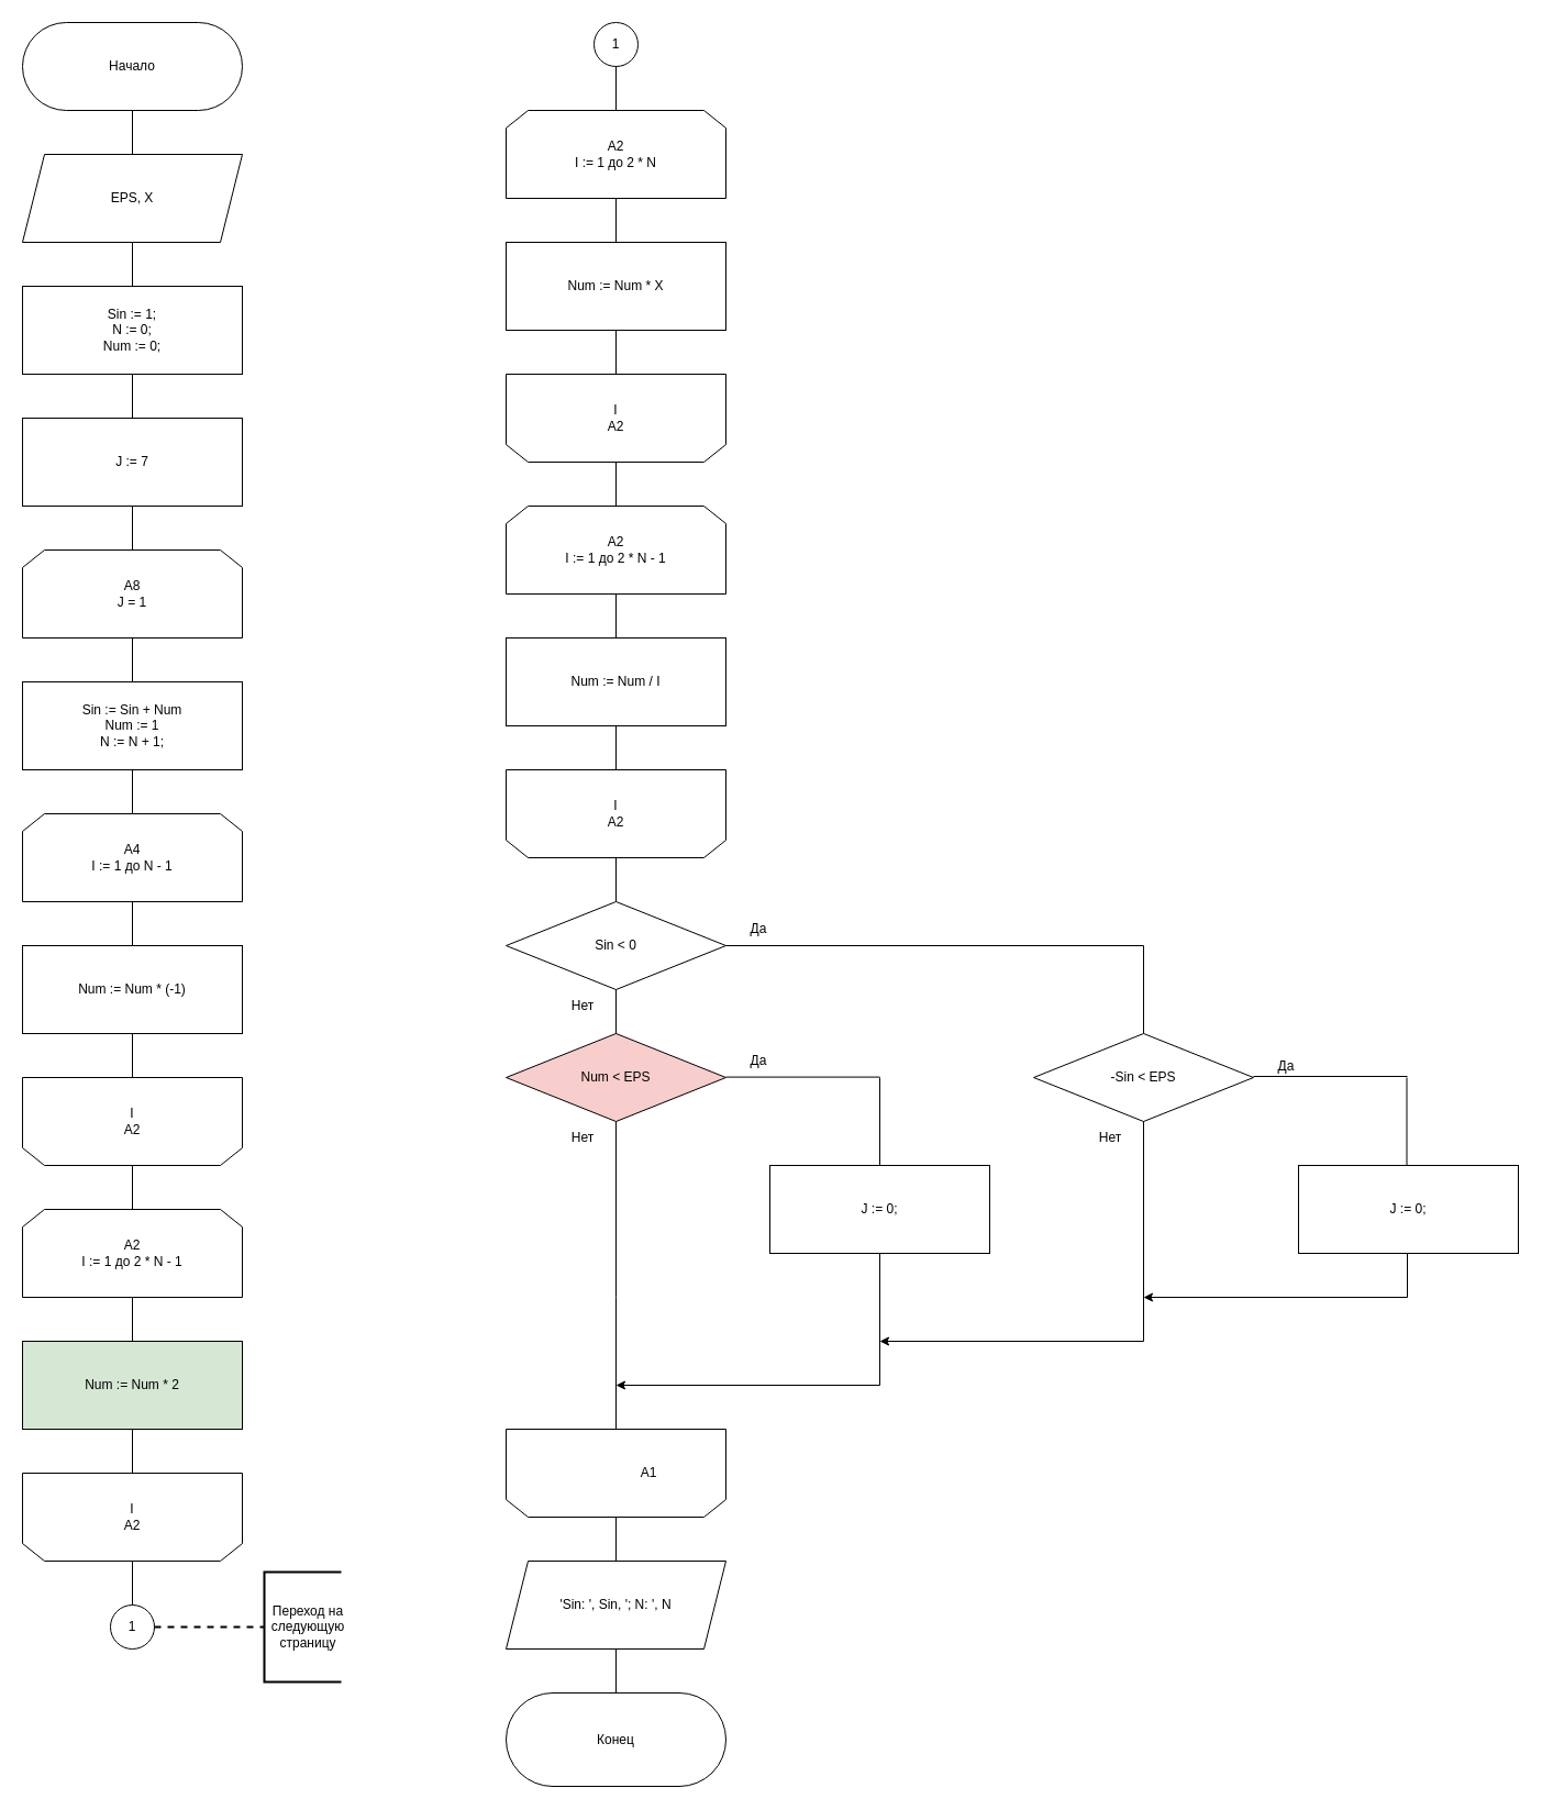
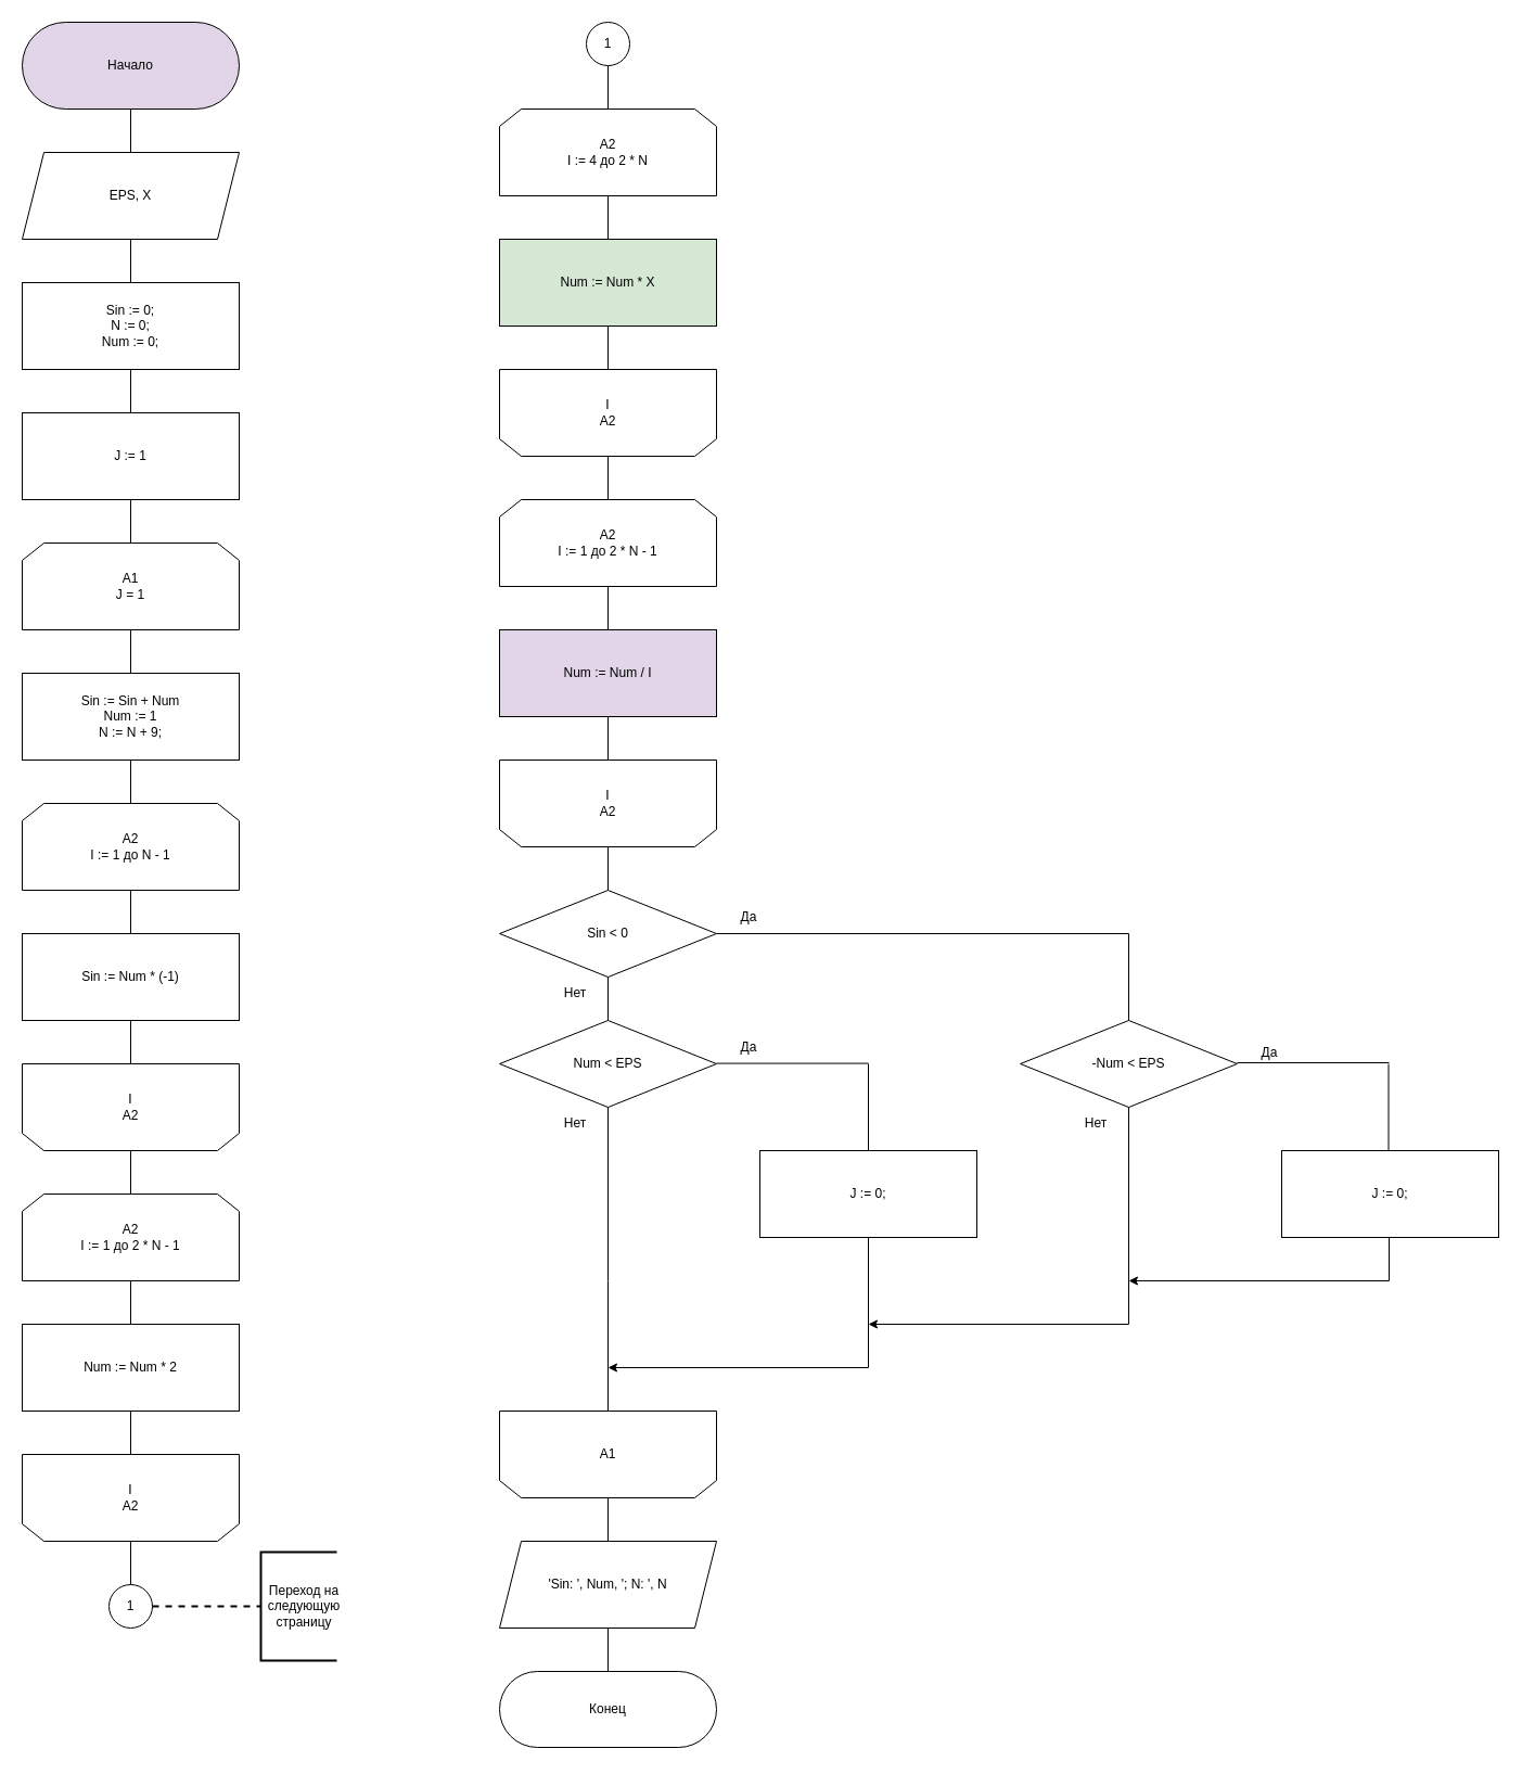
- <mxCell id="2" value="Начало" style="rounded=1;whiteSpace=wrap;html=1;arcSize=50;" parent="1" vertex="1"><mxGeometry x="20" y="20" width="200" height="80" as="geometry" /></mxCell>
+ <mxCell id="2" value="Начало" style="rounded=1;whiteSpace=wrap;html=1;arcSize=50;fillColor=#e1d5e7;" parent="1" vertex="1"><mxGeometry x="20" y="20" width="200" height="80" as="geometry" /></mxCell>
- <mxCell id="53" value="A2&lt;br&gt;I := 1 до&amp;nbsp;2 * N" style="shape=loopLimit;whiteSpace=wrap;html=1;" parent="1" vertex="1"><mxGeometry x="460" y="100" width="200" height="80" as="geometry" /></mxCell>
+ <mxCell id="53" value="A2&lt;br&gt;I := 4 до&amp;nbsp;2 * N" style="shape=loopLimit;whiteSpace=wrap;html=1;" parent="1" vertex="1"><mxGeometry x="460" y="100" width="200" height="80" as="geometry" /></mxCell>
- <mxCell id="54" value="Num := Num * X" style="rounded=0;whiteSpace=wrap;html=1;" parent="1" vertex="1"><mxGeometry x="460" y="220" width="200" height="80" as="geometry" /></mxCell>
+ <mxCell id="54" value="Num := Num * X" style="rounded=0;whiteSpace=wrap;html=1;fillColor=#d5e8d4;" parent="1" vertex="1"><mxGeometry x="460" y="220" width="200" height="80" as="geometry" /></mxCell>
- <mxCell id="5" value="&lt;div&gt;Sin := 1;&lt;/div&gt;&lt;div&gt;&lt;span style=&quot;background-color: initial;&quot;&gt;N := 0;&lt;/span&gt;&lt;/div&gt;&lt;div&gt;Num := 0;&lt;/div&gt;" style="rounded=0;whiteSpace=wrap;html=1;align=center;" parent="1" vertex="1"><mxGeometry x="20" y="260" width="200" height="80" as="geometry" /></mxCell>
+ <mxCell id="5" value="&lt;div&gt;Sin := 0;&lt;/div&gt;&lt;div&gt;&lt;span style=&quot;background-color: initial;&quot;&gt;N := 0;&lt;/span&gt;&lt;/div&gt;&lt;div&gt;Num := 0;&lt;/div&gt;" style="rounded=0;whiteSpace=wrap;html=1;align=center;" parent="1" vertex="1"><mxGeometry x="20" y="260" width="200" height="80" as="geometry" /></mxCell>
- <mxCell id="8" value="J := 7" style="rounded=0;whiteSpace=wrap;html=1;" parent="1" vertex="1"><mxGeometry x="20" y="380" width="200" height="80" as="geometry" /></mxCell>
+ <mxCell id="8" value="J := 1" style="rounded=0;whiteSpace=wrap;html=1;" parent="1" vertex="1"><mxGeometry x="20" y="380" width="200" height="80" as="geometry" /></mxCell>
- <mxCell id="11" value="A8&lt;br&gt;J = 1" style="shape=loopLimit;whiteSpace=wrap;html=1;" parent="1" vertex="1"><mxGeometry x="20" y="500" width="200" height="80" as="geometry" /></mxCell>
+ <mxCell id="11" value="A1&lt;br&gt;J = 1" style="shape=loopLimit;whiteSpace=wrap;html=1;" parent="1" vertex="1"><mxGeometry x="20" y="500" width="200" height="80" as="geometry" /></mxCell>
- <mxCell id="61" value="Num := Num / I" style="rounded=0;whiteSpace=wrap;html=1;" parent="1" vertex="1"><mxGeometry x="460" y="580" width="200" height="80" as="geometry" /></mxCell>
+ <mxCell id="61" value="Num := Num / I" style="rounded=0;whiteSpace=wrap;html=1;fillColor=#e1d5e7;" parent="1" vertex="1"><mxGeometry x="460" y="580" width="200" height="80" as="geometry" /></mxCell>
- <mxCell id="10" value="Sin := Sin + Num&lt;br&gt;Num := 1&lt;br&gt;N := N + 1;" style="rounded=0;whiteSpace=wrap;html=1;" parent="1" vertex="1"><mxGeometry x="20" y="620" width="200" height="80" as="geometry" /></mxCell>
+ <mxCell id="10" value="Sin := Sin + Num&lt;br&gt;Num := 1&lt;br&gt;N := N + 9;" style="rounded=0;whiteSpace=wrap;html=1;" parent="1" vertex="1"><mxGeometry x="20" y="620" width="200" height="80" as="geometry" /></mxCell>
- <mxCell id="13" value="A4&lt;br&gt;I := 1 до N - 1" style="shape=loopLimit;whiteSpace=wrap;html=1;" parent="1" vertex="1"><mxGeometry x="20" y="740" width="200" height="80" as="geometry" /></mxCell>
+ <mxCell id="13" value="A2&lt;br&gt;I := 1 до N - 1" style="shape=loopLimit;whiteSpace=wrap;html=1;" parent="1" vertex="1"><mxGeometry x="20" y="740" width="200" height="80" as="geometry" /></mxCell>
- <mxCell id="14" value="Num := Num * (-1)" style="rounded=0;whiteSpace=wrap;html=1;" parent="1" vertex="1"><mxGeometry x="20" y="860" width="200" height="80" as="geometry" /></mxCell>
+ <mxCell id="14" value="Sin := Num * (-1)" style="rounded=0;whiteSpace=wrap;html=1;" parent="1" vertex="1"><mxGeometry x="20" y="860" width="200" height="80" as="geometry" /></mxCell>
- <mxCell id="34" value="Num &amp;lt; EPS" style="rhombus;whiteSpace=wrap;html=1;fillColor=#f8cecc;" parent="1" vertex="1"><mxGeometry x="460" y="940" width="200" height="80" as="geometry" /></mxCell>
+ <mxCell id="34" value="Num &amp;lt; EPS" style="rhombus;whiteSpace=wrap;html=1;" parent="1" vertex="1"><mxGeometry x="460" y="940" width="200" height="80" as="geometry" /></mxCell>
- <mxCell id="31" value="-Sin &amp;lt; EPS" style="rhombus;whiteSpace=wrap;html=1;" parent="1" vertex="1"><mxGeometry x="940" y="940" width="200" height="80" as="geometry" /></mxCell>
+ <mxCell id="31" value="-Num &amp;lt; EPS" style="rhombus;whiteSpace=wrap;html=1;" parent="1" vertex="1"><mxGeometry x="940" y="940" width="200" height="80" as="geometry" /></mxCell>
- <mxCell id="21" value="Num := Num * 2" style="rounded=0;whiteSpace=wrap;html=1;fillColor=#d5e8d4;" parent="1" vertex="1"><mxGeometry x="20" y="1220" width="200" height="80" as="geometry" /></mxCell>
+ <mxCell id="21" value="Num := Num * 2" style="rounded=0;whiteSpace=wrap;html=1;" parent="1" vertex="1"><mxGeometry x="20" y="1220" width="200" height="80" as="geometry" /></mxCell>
- <mxCell id="72" value="A1" style="text;html=1;strokeColor=none;fillColor=none;align=center;verticalAlign=middle;whiteSpace=wrap;rounded=0;" parent="1" vertex="1"><mxGeometry x="560" y="1325" width="60" height="30" as="geometry" /></mxCell>
+ <mxCell id="72" value="A1" style="text;html=1;strokeColor=none;fillColor=none;align=center;verticalAlign=middle;whiteSpace=wrap;rounded=0;" parent="1" vertex="1"><mxGeometry x="530" y="1325" width="60" height="30" as="geometry" /></mxCell>
- <mxCell id="66" value="'Sin: ', Sin, '; N: ', N" style="shape=parallelogram;perimeter=parallelogramPerimeter;whiteSpace=wrap;html=1;fixedSize=1;" parent="1" vertex="1"><mxGeometry x="460" y="1420" width="200" height="80" as="geometry" /></mxCell>
+ <mxCell id="66" value="'Sin: ', Num, '; N: ', N" style="shape=parallelogram;perimeter=parallelogramPerimeter;whiteSpace=wrap;html=1;fixedSize=1;" parent="1" vertex="1"><mxGeometry x="460" y="1420" width="200" height="80" as="geometry" /></mxCell>
- <mxCell id="67" value="Конец" style="rounded=1;whiteSpace=wrap;html=1;arcSize=50;" parent="1" vertex="1"><mxGeometry x="460" y="1540" width="200" height="85" as="geometry" /></mxCell>
+ <mxCell id="67" value="Конец" style="rounded=1;whiteSpace=wrap;html=1;arcSize=50;" parent="1" vertex="1"><mxGeometry x="460" y="1540" width="200" height="70" as="geometry" /></mxCell>
